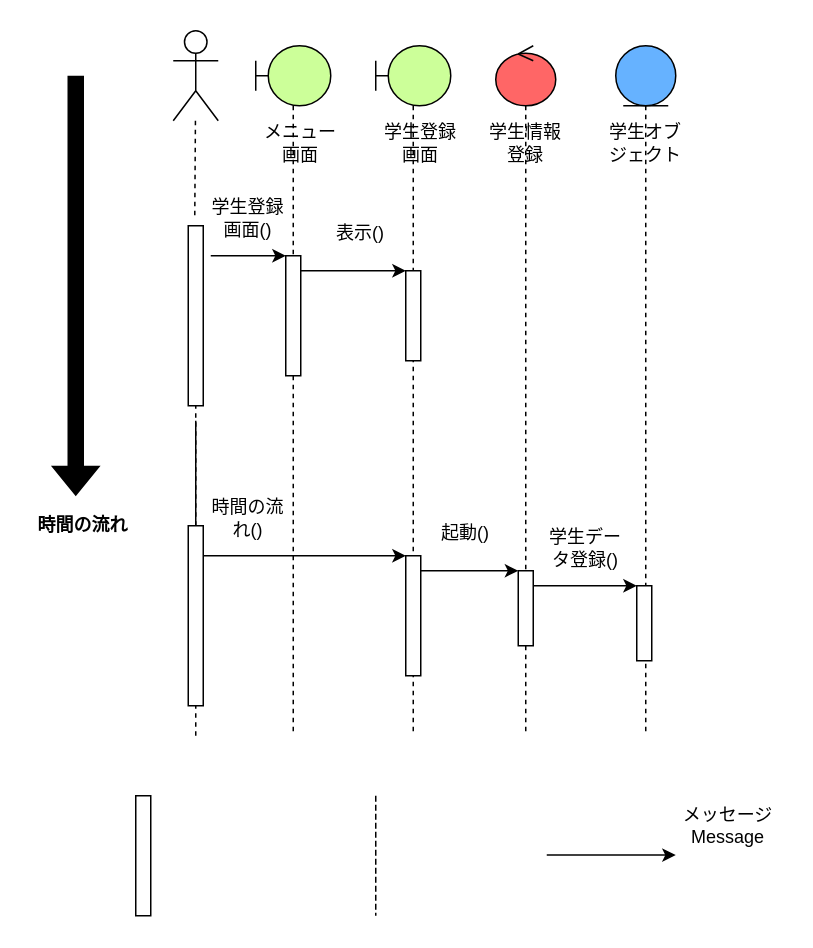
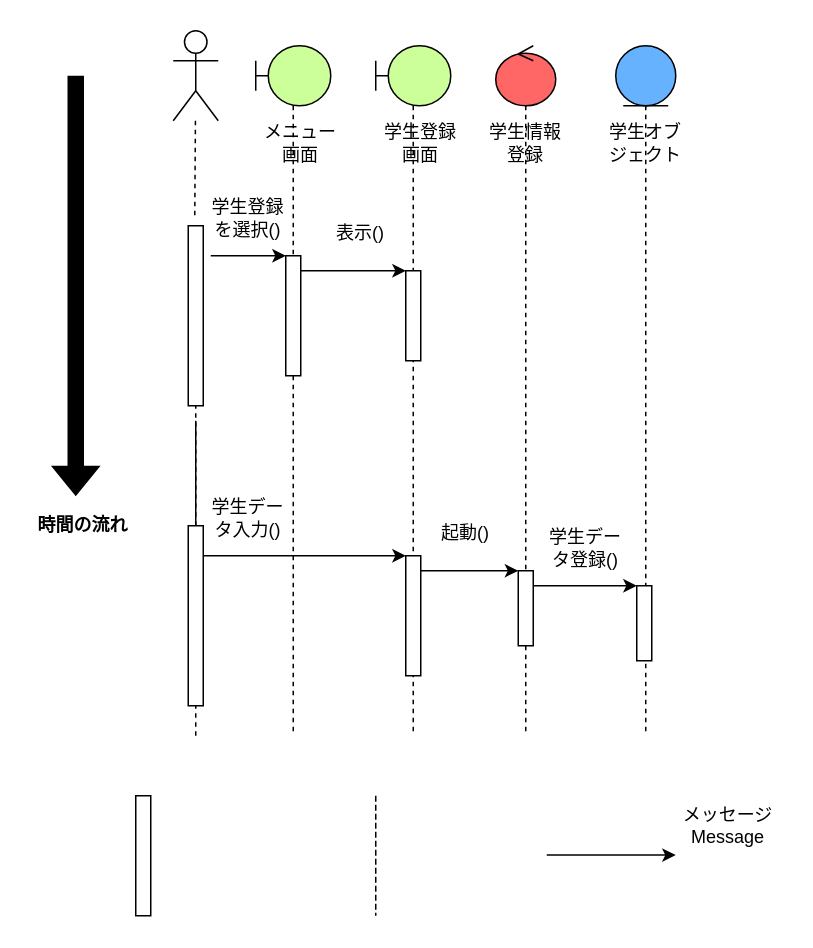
- <mxCell id="25" value="学生登録画面()" style="text;html=1;align=center;verticalAlign=middle;whiteSpace=wrap;rounded=0;" parent="1" vertex="1"><mxGeometry x="135" y="130" width="60" height="30" as="geometry" /></mxCell>
+ <mxCell id="25" value="学生登録を選択()" style="text;html=1;align=center;verticalAlign=middle;whiteSpace=wrap;rounded=0;" parent="1" vertex="1"><mxGeometry x="135" y="130" width="60" height="30" as="geometry" /></mxCell>
- <mxCell id="31" value="時間の流れ()" style="text;html=1;align=center;verticalAlign=middle;whiteSpace=wrap;rounded=0;" parent="1" vertex="1"><mxGeometry x="135" y="330" width="60" height="30" as="geometry" /></mxCell>
+ <mxCell id="31" value="学生データ入力()" style="text;html=1;align=center;verticalAlign=middle;whiteSpace=wrap;rounded=0;" parent="1" vertex="1"><mxGeometry x="135" y="330" width="60" height="30" as="geometry" /></mxCell>
